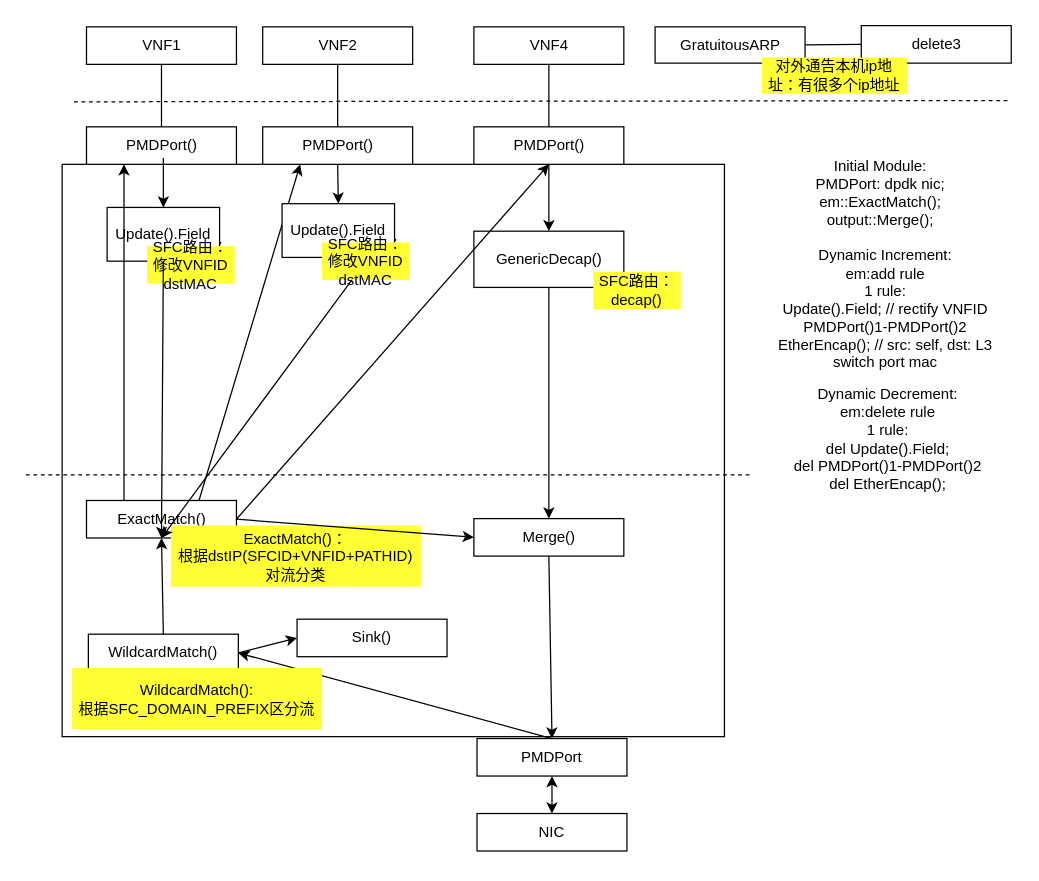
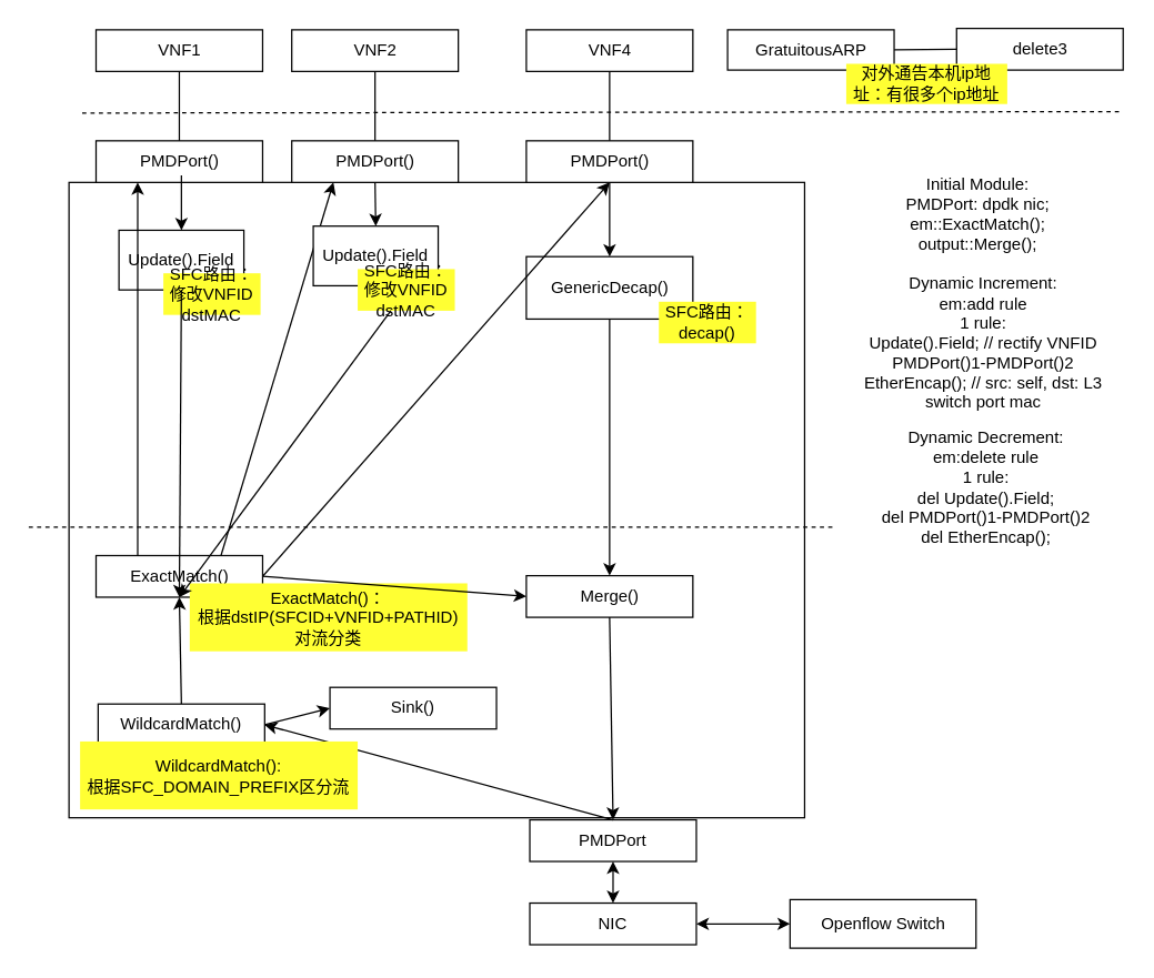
+ <mxCell id="34" value="" style="endArrow=classic;startArrow=classic;html=1;entryX=0;entryY=0.5;entryDx=0;entryDy=0;exitX=1;exitY=0.5;exitDx=0;exitDy=0;" parent="1" source="20" target="33" edge="1"><mxGeometry width="50" height="50" relative="1" as="geometry"><mxPoint x="511.5" y="684" as="sourcePoint" /><mxPoint x="446.185" y="630.5" as="targetPoint" /></mxGeometry></mxCell>
+ <mxCell id="33" value="Openflow Switch" style="rounded=0;whiteSpace=wrap;html=1;" parent="1" vertex="1"><mxGeometry x="568.5" y="648" width="134" height="35" as="geometry" /></mxCell>
